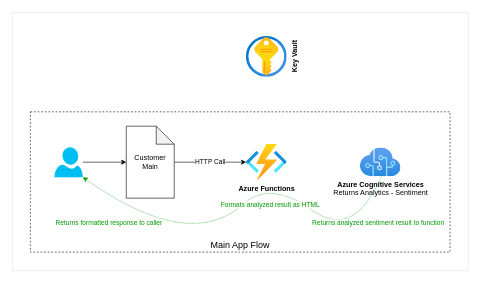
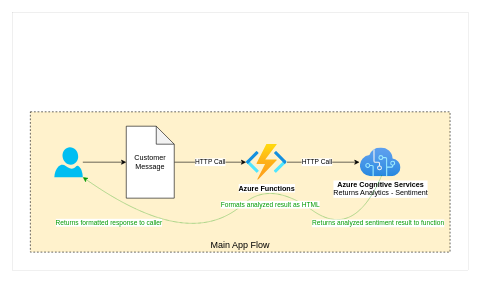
- <mxCell id="10" value="&lt;b&gt;Key Vault&lt;/b&gt;" style="aspect=fixed;html=1;points=[];align=center;image;fontSize=12;image=img/lib/azure2/security/Key_Vaults.svg;horizontal=0;labelPosition=right;verticalLabelPosition=middle;verticalAlign=top;" parent="1" vertex="1"><mxGeometry x="410" y="60" width="68" height="68" as="geometry" /></mxCell>
- <mxCell id="5" value="Customer Main" style="shape=note;whiteSpace=wrap;html=1;backgroundOutline=1;darkOpacity=0.05;align=center;" parent="1" vertex="1"><mxGeometry x="210" y="210" width="80" height="120" as="geometry" /></mxCell>
+ <mxCell id="5" value="Customer Message" style="shape=note;whiteSpace=wrap;html=1;backgroundOutline=1;darkOpacity=0.05;align=center;" parent="1" vertex="1"><mxGeometry x="210" y="210" width="80" height="120" as="geometry" /></mxCell>
+ <mxCell id="6" style="edgeStyle=orthogonalEdgeStyle;rounded=0;orthogonalLoop=1;jettySize=auto;html=1;entryX=-0.015;entryY=0.5;entryDx=0;entryDy=0;entryPerimeter=0;" parent="1" source="8" target="9" edge="1"><mxGeometry relative="1" as="geometry" /></mxCell>
+ <mxCell id="7" value="HTTP Call" style="edgeLabel;html=1;align=center;verticalAlign=middle;resizable=0;points=[];" parent="6" vertex="1" connectable="0"><mxGeometry x="-0.19" y="1" relative="1" as="geometry"><mxPoint as="offset" /></mxGeometry></mxCell>
- <mxCell id="3" value="Main App Flow" style="rounded=0;whiteSpace=wrap;html=1;labelBackgroundColor=none;align=center;dashed=1;verticalAlign=bottom;fontSize=15;" parent="1" vertex="1"><mxGeometry x="50" y="186" width="700" height="234" as="geometry" /></mxCell>
+ <mxCell id="3" value="Main App Flow" style="rounded=0;whiteSpace=wrap;html=1;labelBackgroundColor=none;align=center;dashed=1;verticalAlign=bottom;fontSize=15;fillColor=#fff2cc;" parent="1" vertex="1"><mxGeometry x="50" y="186" width="700" height="234" as="geometry" /></mxCell>
